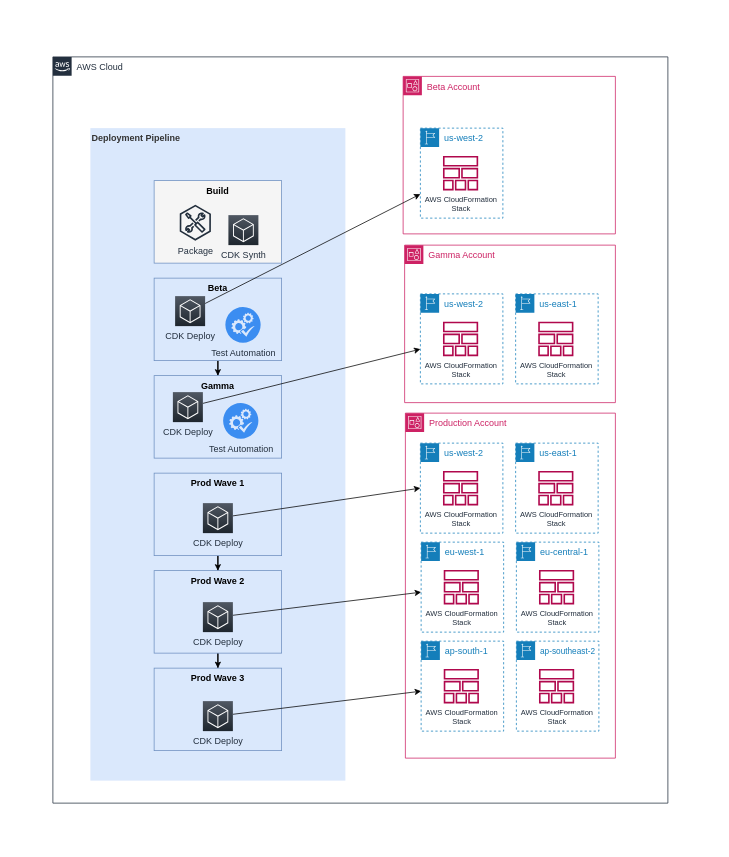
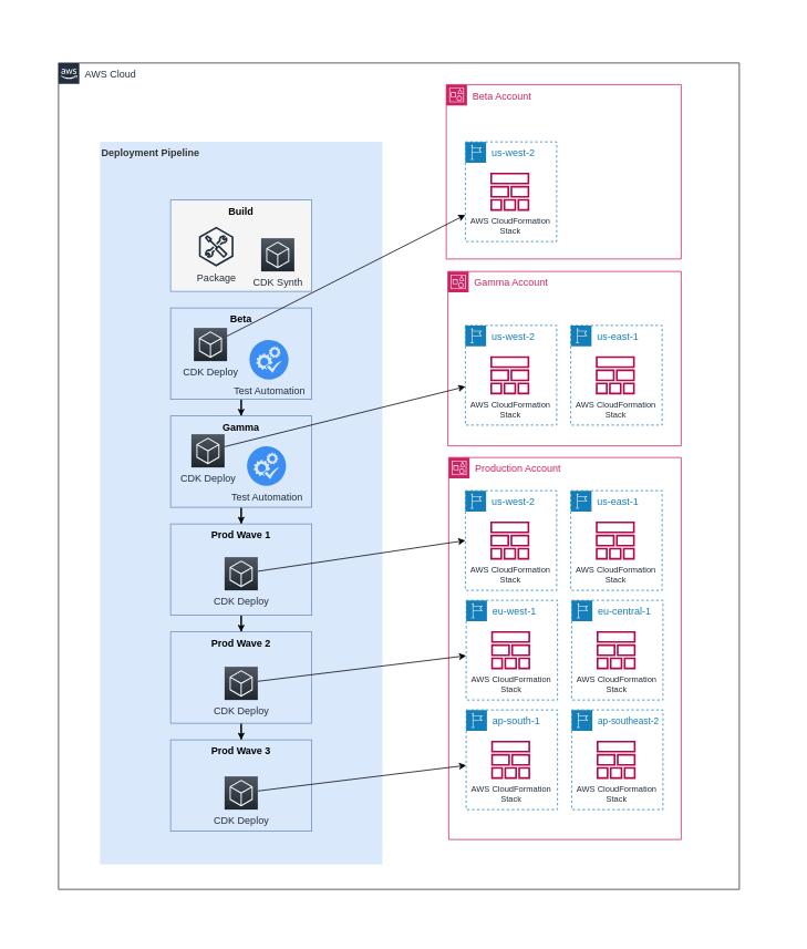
- <mxCell id="57" value="CDK Synth" style="sketch=0;points=[[0,0,0],[0.25,0,0],[0.5,0,0],[0.75,0,0],[1,0,0],[0,1,0],[0.25,1,0],[0.5,1,0],[0.75,1,0],[1,1,0],[0,0.25,0],[0,0.5,0],[0,0.75,0],[1,0.25,0],[1,0.5,0],[1,0.75,0]];gradientDirection=north;outlineConnect=0;fontColor=#232F3E;gradientColor=#505863;fillColor=#1E262E;strokeColor=#ffffff;dashed=0;verticalLabelPosition=bottom;verticalAlign=top;align=center;html=1;fontSize=12;fontStyle=0;aspect=fixed;shape=mxgraph.aws4.resourceIcon;resIcon=mxgraph.aws4.general;" parent="1" vertex="1"><mxGeometry x="304.03" y="286" width="40" height="40" as="geometry" /></mxCell>
+ <mxCell id="57" value="CDK Synth" style="sketch=0;points=[[0,0,0],[0.25,0,0],[0.5,0,0],[0.75,0,0],[1,0,0],[0,1,0],[0.25,1,0],[0.5,1,0],[0.75,1,0],[1,1,0],[0,0.25,0],[0,0.5,0],[0,0.75,0],[1,0.25,0],[1,0.5,0],[1,0.75,0]];gradientDirection=north;outlineConnect=0;fontColor=#232F3E;gradientColor=#505863;fillColor=#1E262E;strokeColor=#ffffff;dashed=0;verticalLabelPosition=bottom;verticalAlign=top;align=center;html=1;fontSize=12;fontStyle=0;aspect=fixed;shape=mxgraph.aws4.resourceIcon;resIcon=mxgraph.aws4.general;" parent="1" vertex="1"><mxGeometry x="314.03" y="286" width="40" height="40" as="geometry" /></mxCell>
+ <mxCell id="38" style="edgeStyle=orthogonalEdgeStyle;rounded=0;orthogonalLoop=1;jettySize=auto;html=1;entryX=0.5;entryY=0;entryDx=0;entryDy=0;fontSize=12;" parent="1" source="39" target="41" edge="1"><mxGeometry relative="1" as="geometry" /></mxCell>
